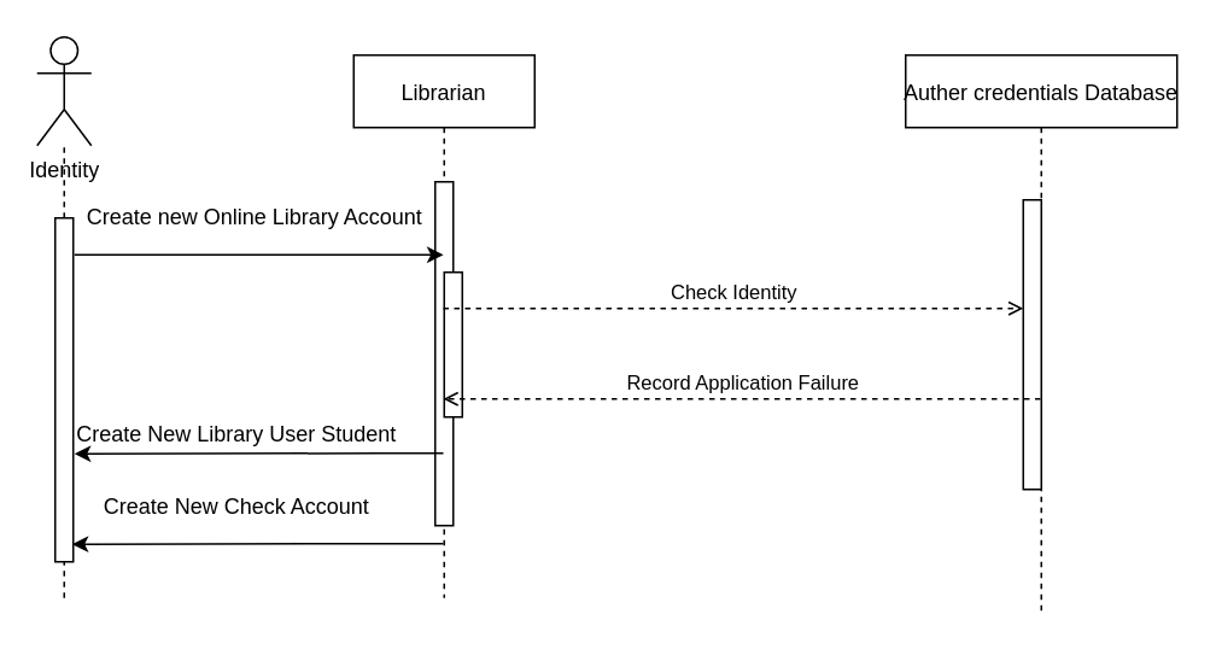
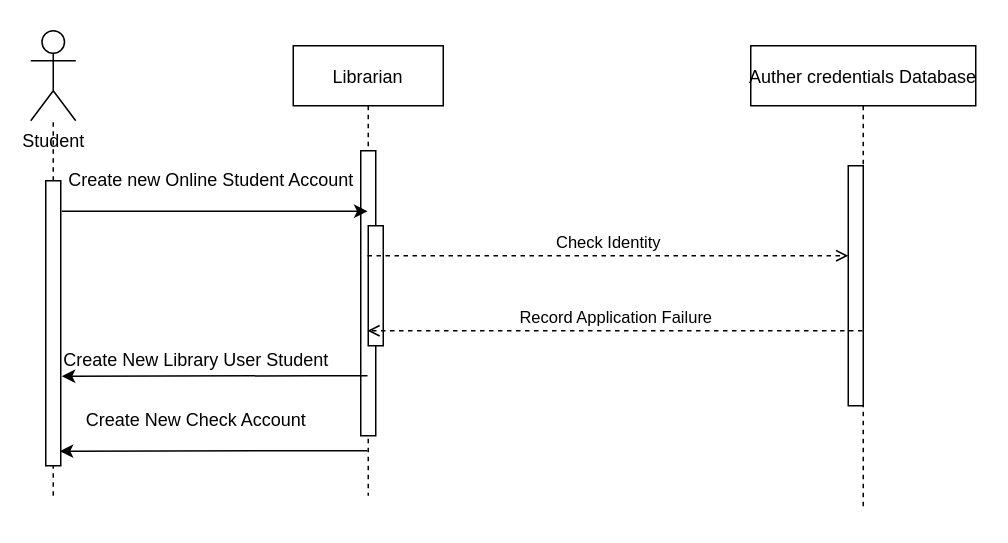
- <mxCell id="9" value="Identity" style="shape=umlActor;verticalLabelPosition=bottom;verticalAlign=top;html=1;outlineConnect=0;" vertex="1" parent="1"><mxGeometry x="20" y="20" width="30" height="60" as="geometry" /></mxCell>
+ <mxCell id="9" value="Student" style="shape=umlActor;verticalLabelPosition=bottom;verticalAlign=top;html=1;outlineConnect=0;" vertex="1" parent="1"><mxGeometry x="20" y="20" width="30" height="60" as="geometry" /></mxCell>
- <mxCell id="14" value="Create new Online Library Account" style="text;html=1;align=center;verticalAlign=middle;resizable=0;points=[];autosize=1;strokeColor=none;fillColor=none;" vertex="1" parent="1"><mxGeometry x="40" y="110" width="200" height="20" as="geometry" /></mxCell>
+ <mxCell id="14" value="Create new Online Student Account" style="text;html=1;align=center;verticalAlign=middle;resizable=0;points=[];autosize=1;strokeColor=none;fillColor=none;" vertex="1" parent="1"><mxGeometry x="40" y="110" width="200" height="20" as="geometry" /></mxCell>
